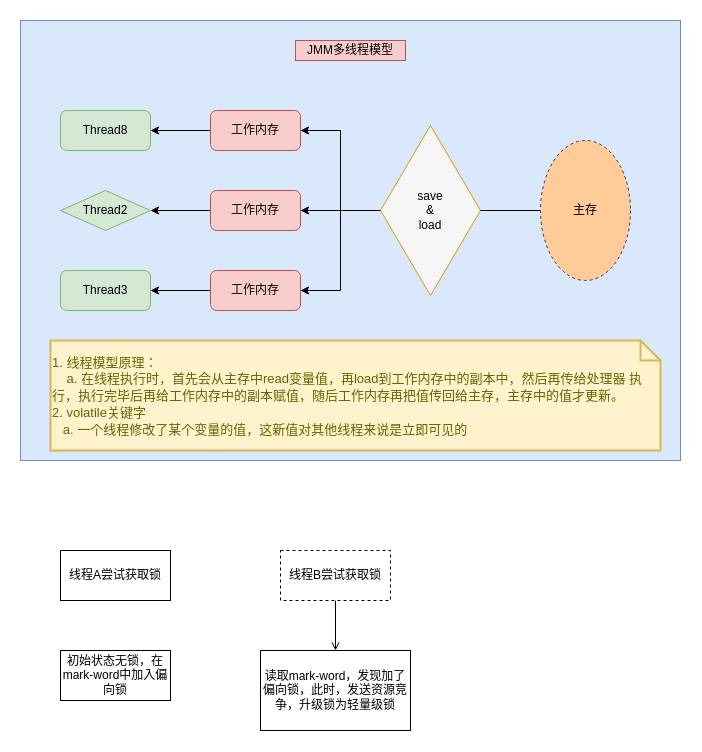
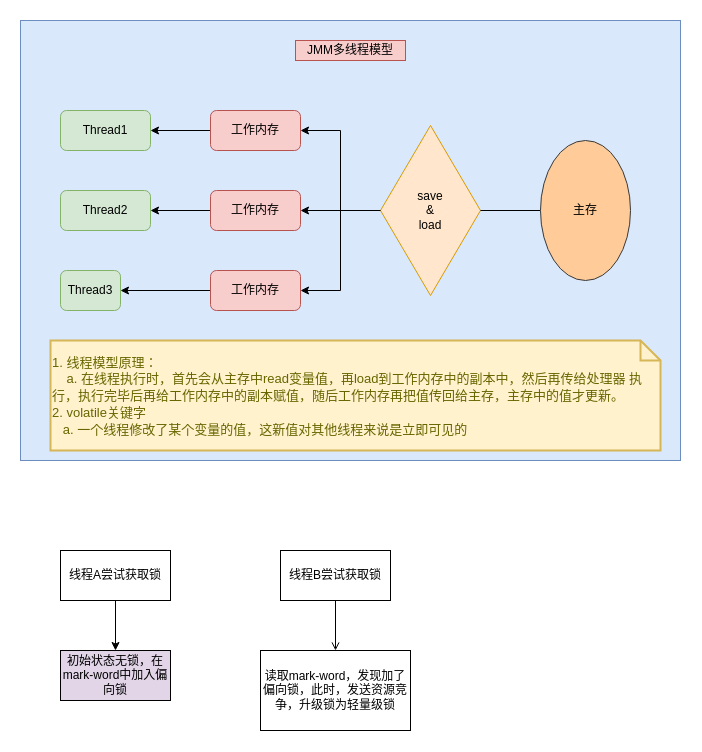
- <mxCell id="4" value="Thread8" style="rounded=1;whiteSpace=wrap;html=1;fillColor=#d5e8d4;strokeColor=#82b366;" parent="1" vertex="1"><mxGeometry x="60" y="110" width="90" height="40" as="geometry" /></mxCell>
+ <mxCell id="4" value="Thread1" style="rounded=1;whiteSpace=wrap;html=1;fillColor=#d5e8d4;strokeColor=#82b366;" parent="1" vertex="1"><mxGeometry x="60" y="110" width="90" height="40" as="geometry" /></mxCell>
- <mxCell id="5" value="&lt;span&gt;Thread2&lt;/span&gt;" style="rhombus;whiteSpace=wrap;html=1;fillColor=#d5e8d4;strokeColor=#82b366;" parent="1" vertex="1"><mxGeometry x="60" y="190" width="90" height="40" as="geometry" /></mxCell>
+ <mxCell id="5" value="&lt;span&gt;Thread2&lt;/span&gt;" style="rounded=1;whiteSpace=wrap;html=1;fillColor=#d5e8d4;strokeColor=#82b366;" parent="1" vertex="1"><mxGeometry x="60" y="190" width="90" height="40" as="geometry" /></mxCell>
- <mxCell id="15" value="save &lt;br&gt;&amp;amp;&lt;br&gt;load" style="rhombus;whiteSpace=wrap;html=1;fillColor=#f5f5f5;strokeColor=#d79b00;" parent="1" vertex="1"><mxGeometry x="380" y="125" width="100" height="170" as="geometry" /></mxCell>
+ <mxCell id="15" value="save &lt;br&gt;&amp;amp;&lt;br&gt;load" style="rhombus;whiteSpace=wrap;html=1;fillColor=#ffe6cc;strokeColor=#d79b00;" parent="1" vertex="1"><mxGeometry x="380" y="125" width="100" height="170" as="geometry" /></mxCell>
- <mxCell id="17" value="主存" style="ellipse;whiteSpace=wrap;html=1;fillColor=#ffcc99;strokeColor=#36393d;dashed=1;" parent="1" vertex="1"><mxGeometry x="540" y="140" width="90" height="140" as="geometry" /></mxCell>
+ <mxCell id="17" value="主存" style="ellipse;whiteSpace=wrap;html=1;fillColor=#ffcc99;strokeColor=#36393d;" parent="1" vertex="1"><mxGeometry x="540" y="140" width="90" height="140" as="geometry" /></mxCell>
- <mxCell id="6" value="&lt;span&gt;Thread3&lt;/span&gt;" style="rounded=1;whiteSpace=wrap;html=1;fillColor=#d5e8d4;strokeColor=#82b366;" parent="1" vertex="1"><mxGeometry x="60" y="270" width="90" height="40" as="geometry" /></mxCell>
+ <mxCell id="6" value="&lt;span&gt;Thread3&lt;/span&gt;" style="rounded=1;whiteSpace=wrap;html=1;fillColor=#d5e8d4;strokeColor=#82b366;" parent="1" vertex="1"><mxGeometry x="60" y="270" width="60" height="40" as="geometry" /></mxCell>
- <mxCell id="24" value="线程B尝试获取锁" style="rounded=0;whiteSpace=wrap;html=1;labelBackgroundColor=none;align=center;dashed=1;" vertex="1" parent="1"><mxGeometry x="280" y="550" width="110" height="50" as="geometry" /></mxCell>
+ <mxCell id="24" value="线程B尝试获取锁" style="rounded=0;whiteSpace=wrap;html=1;labelBackgroundColor=none;align=center;" vertex="1" parent="1"><mxGeometry x="280" y="550" width="110" height="50" as="geometry" /></mxCell>
+ <mxCell id="20" value="" style="edgeStyle=none;rounded=0;orthogonalLoop=1;jettySize=auto;html=1;labelBackgroundColor=none;strokeColor=#000000;" edge="1" parent="1" source="21" target="22"><mxGeometry relative="1" as="geometry" /></mxCell>
- <mxCell id="22" value="初始状态无锁，在mark-word中加入偏向锁" style="rounded=0;whiteSpace=wrap;html=1;labelBackgroundColor=none;align=center;" vertex="1" parent="1"><mxGeometry x="60" y="650" width="110" height="50" as="geometry" /></mxCell>
+ <mxCell id="22" value="初始状态无锁，在mark-word中加入偏向锁" style="rounded=0;whiteSpace=wrap;html=1;labelBackgroundColor=none;align=center;fillColor=#e1d5e7;" vertex="1" parent="1"><mxGeometry x="60" y="650" width="110" height="50" as="geometry" /></mxCell>
